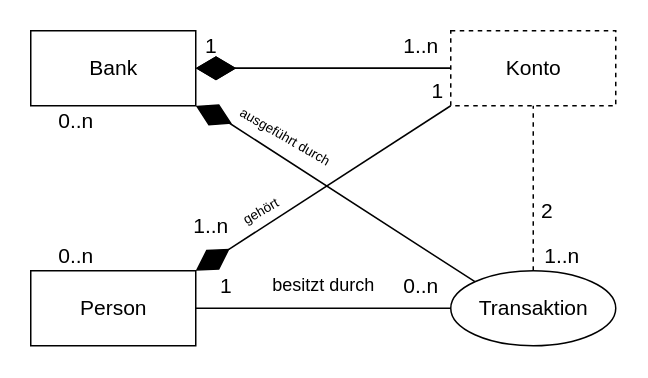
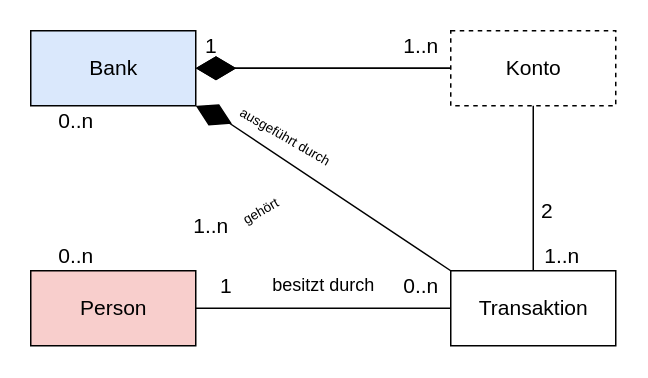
- <mxCell id="2" value="Bank" style="html=1;fontSize=14;" parent="1" vertex="1"><mxGeometry x="20" y="20" width="110" height="50" as="geometry" /></mxCell>
+ <mxCell id="2" value="Bank" style="html=1;fontSize=14;fillColor=#dae8fc;" parent="1" vertex="1"><mxGeometry x="20" y="20" width="110" height="50" as="geometry" /></mxCell>
- <mxCell id="10" value="" style="endArrow=diamondThin;endFill=1;endSize=24;html=1;rounded=0;fontSize=14;exitX=0;exitY=1;exitDx=0;exitDy=0;entryX=1;entryY=0;entryDx=0;entryDy=0;" parent="1" source="3" target="4" edge="1"><mxGeometry width="160" relative="1" as="geometry"><mxPoint x="160" y="160" as="sourcePoint" /><mxPoint x="200" y="150" as="targetPoint" /><Array as="points" /></mxGeometry></mxCell>
- <mxCell id="11" value="1" style="edgeLabel;html=1;align=center;verticalAlign=middle;resizable=0;points=[];fontSize=14;" parent="10" vertex="1" connectable="0"><mxGeometry x="0.436" relative="1" as="geometry"><mxPoint x="112" y="-89" as="offset" /></mxGeometry></mxCell>
- <mxCell id="19" value="" style="endArrow=none;html=1;rounded=0;exitX=0.5;exitY=0;exitDx=0;exitDy=0;entryX=0.5;entryY=1;entryDx=0;entryDy=0;dashed=1;" edge="1" parent="1" source="5" target="3"><mxGeometry width="50" height="50" relative="1" as="geometry"><mxPoint x="344.41" y="150" as="sourcePoint" /><mxPoint x="394.41" y="100" as="targetPoint" /></mxGeometry></mxCell>
+ <mxCell id="19" value="" style="endArrow=none;html=1;rounded=0;exitX=0.5;exitY=0;exitDx=0;exitDy=0;entryX=0.5;entryY=1;entryDx=0;entryDy=0;" edge="1" parent="1" source="5" target="3"><mxGeometry width="50" height="50" relative="1" as="geometry"><mxPoint x="344.41" y="150" as="sourcePoint" /><mxPoint x="394.41" y="100" as="targetPoint" /></mxGeometry></mxCell>
- <mxCell id="4" value="Person" style="html=1;fontSize=14;" parent="1" vertex="1"><mxGeometry x="20" y="180" width="110" height="50" as="geometry" /></mxCell>
+ <mxCell id="4" value="Person" style="html=1;fontSize=14;fillColor=#f8cecc;" parent="1" vertex="1"><mxGeometry x="20" y="180" width="110" height="50" as="geometry" /></mxCell>
- <mxCell id="5" value="Transaktion" style="ellipse;html=1;fontSize=14;" parent="1" vertex="1"><mxGeometry x="300" y="180" width="110" height="50" as="geometry" /></mxCell>
+ <mxCell id="5" value="Transaktion" style="html=1;fontSize=14;" parent="1" vertex="1"><mxGeometry x="300" y="180" width="110" height="50" as="geometry" /></mxCell>
